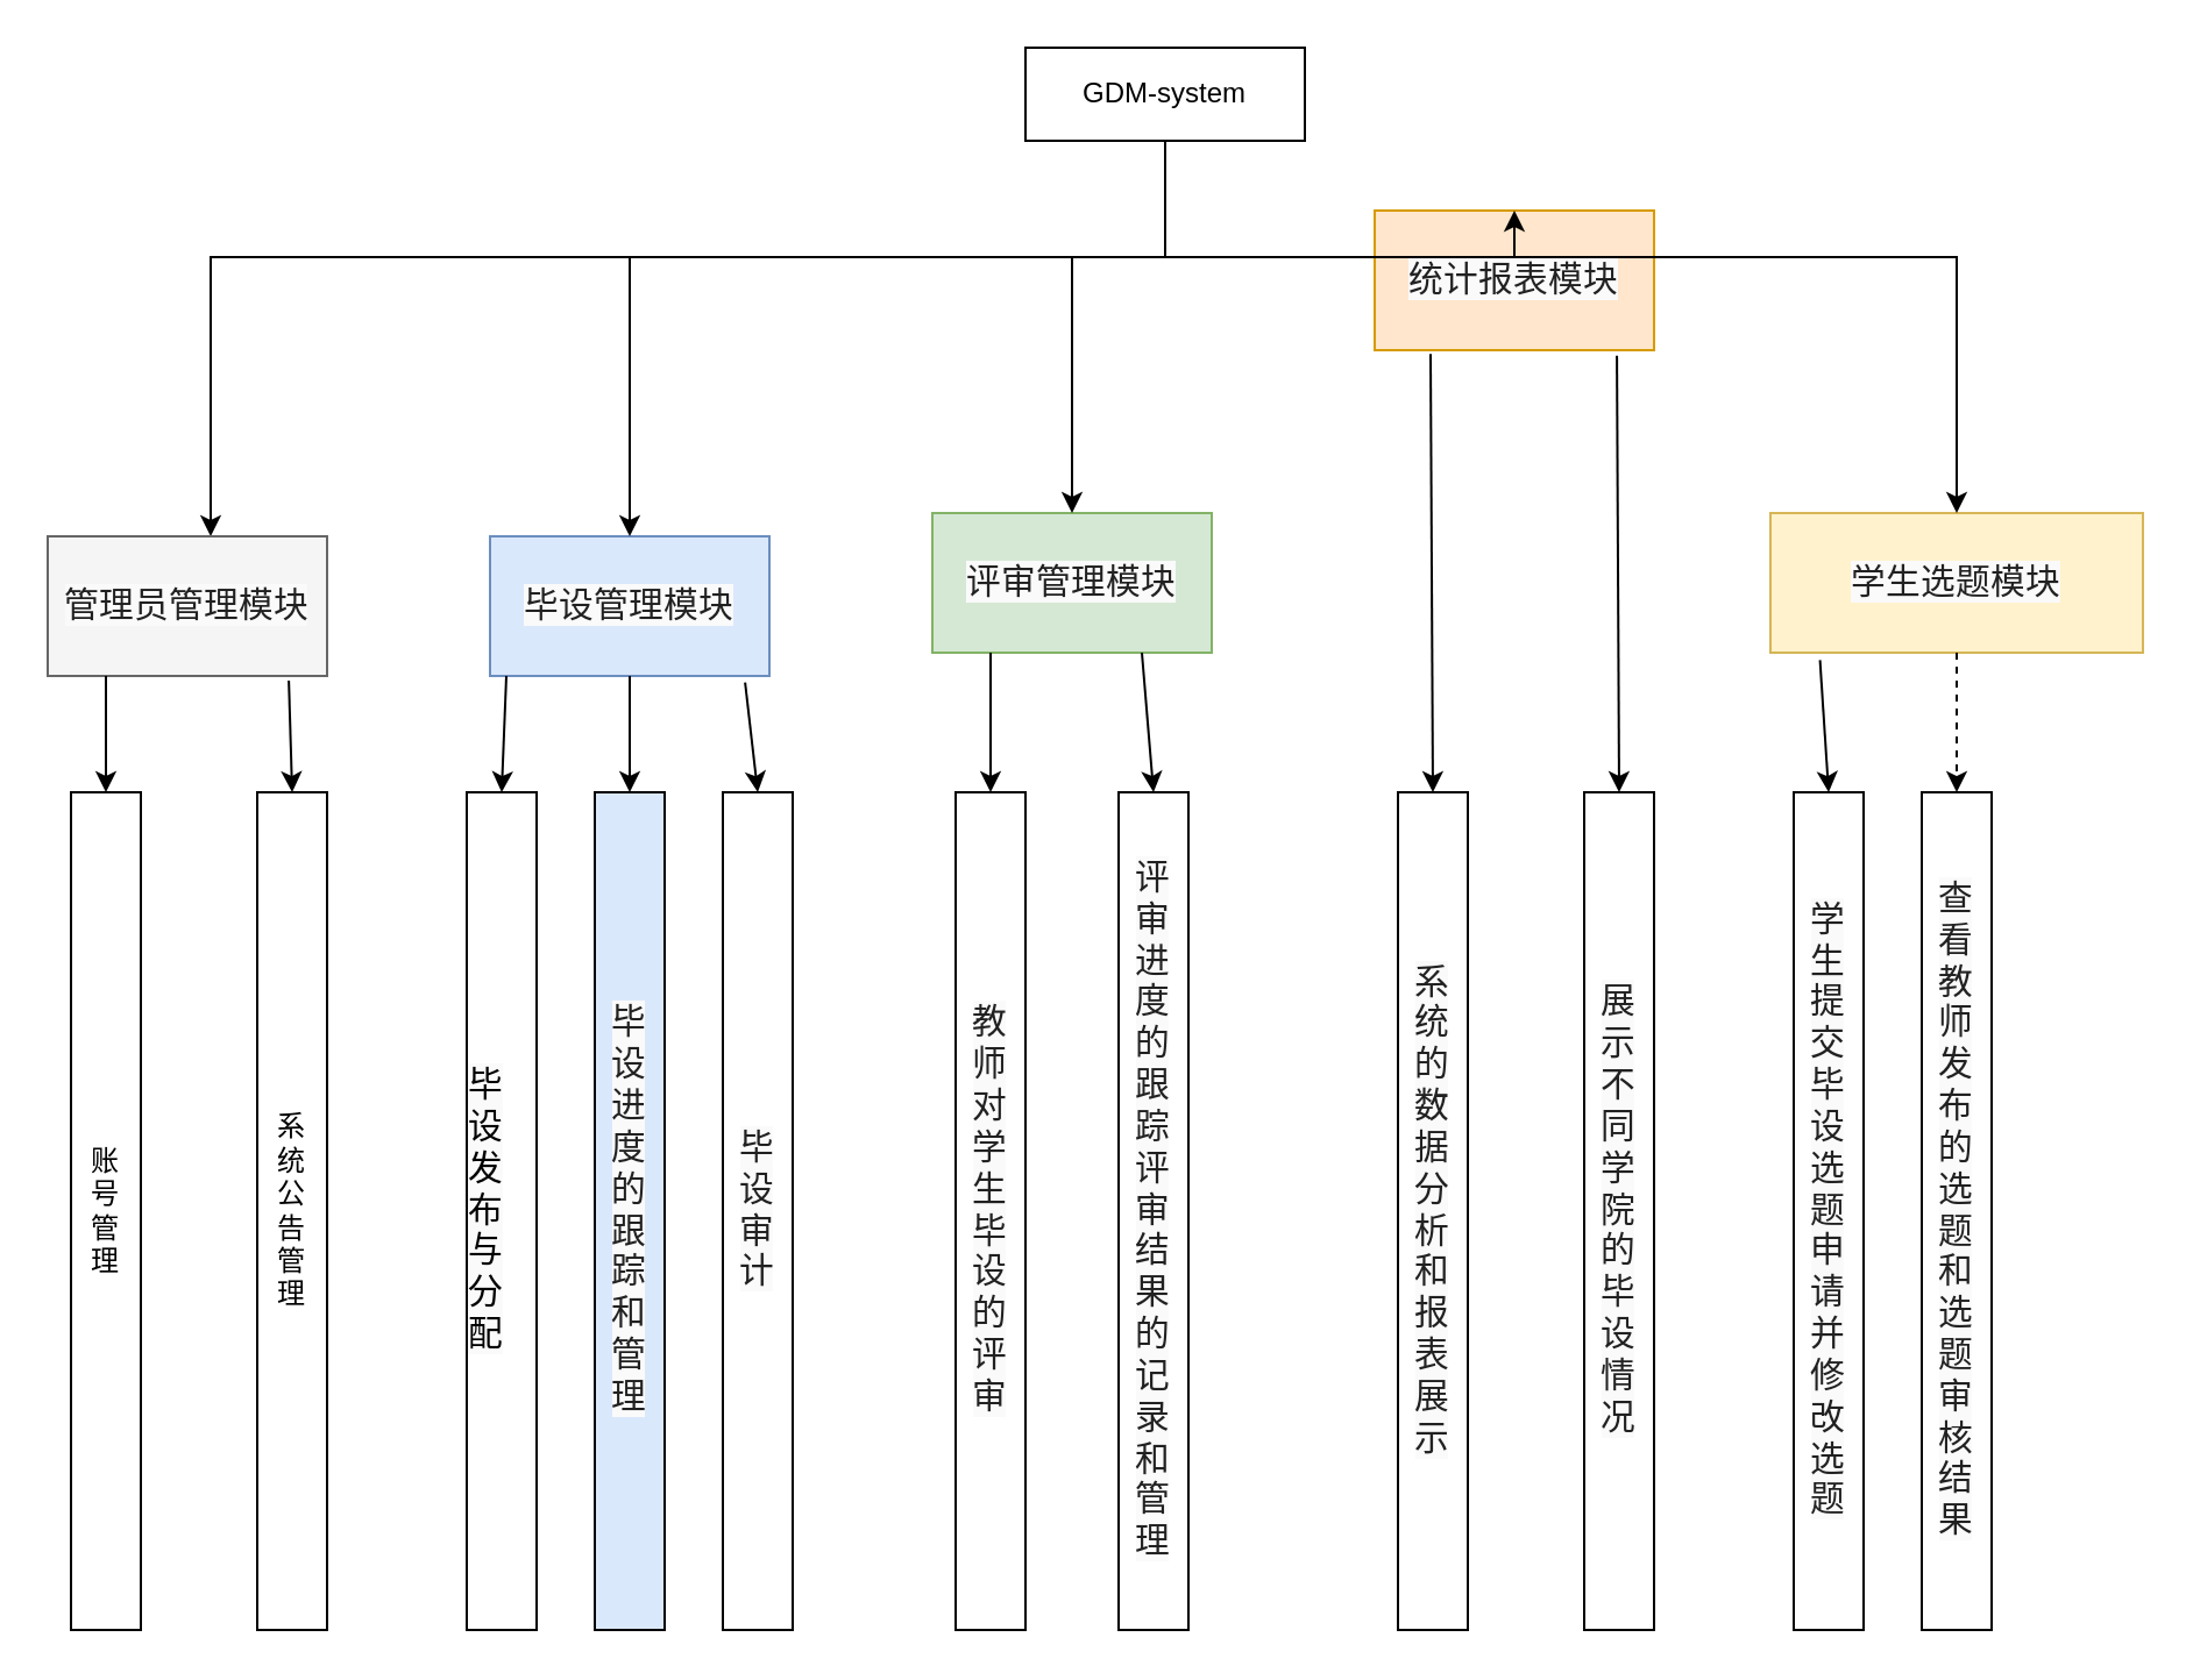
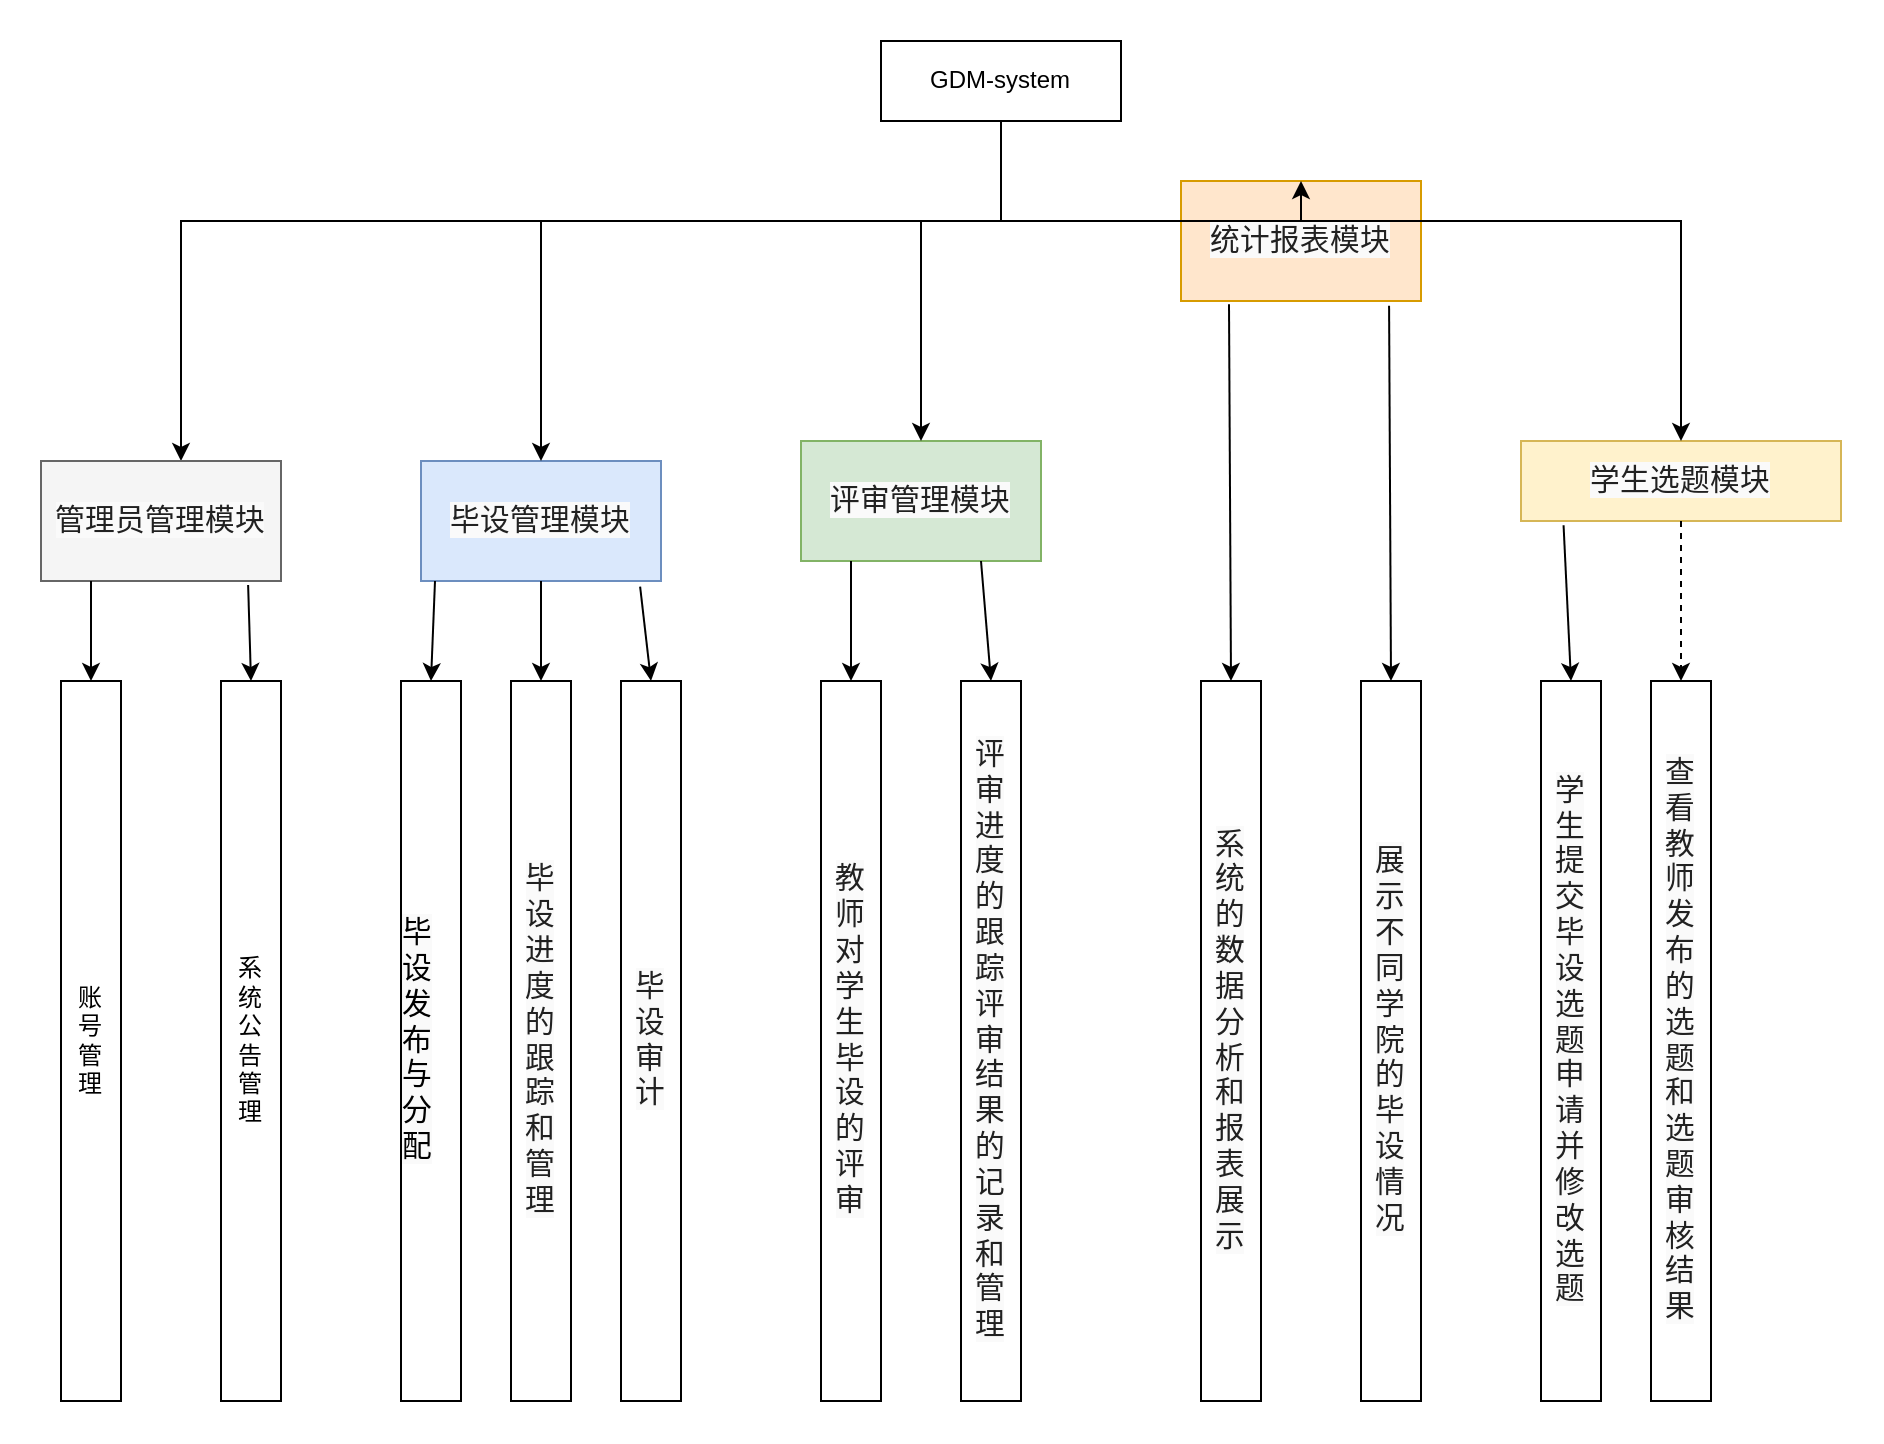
- <mxCell id="8" value="&lt;span style=&quot;color: rgba(0 , 0 , 0 , 0.87) ; font-family: &amp;#34;roboto&amp;#34; , &amp;#34;helvetica&amp;#34; , &amp;#34;arial&amp;#34; , sans-serif ; font-size: 14.857px ; letter-spacing: 0.139px ; text-align: left ; background-color: rgb(250 , 250 , 250)&quot;&gt;学生选题模块&lt;/span&gt;" style="rounded=0;whiteSpace=wrap;html=1;fillColor=#fff2cc;strokeColor=#d6b656;" parent="1" vertex="1"><mxGeometry x="760" y="220" width="160" height="60" as="geometry" /></mxCell>
+ <mxCell id="8" value="&lt;span style=&quot;color: rgba(0 , 0 , 0 , 0.87) ; font-family: &amp;#34;roboto&amp;#34; , &amp;#34;helvetica&amp;#34; , &amp;#34;arial&amp;#34; , sans-serif ; font-size: 14.857px ; letter-spacing: 0.139px ; text-align: left ; background-color: rgb(250 , 250 , 250)&quot;&gt;学生选题模块&lt;/span&gt;" style="rounded=0;whiteSpace=wrap;html=1;fillColor=#fff2cc;strokeColor=#d6b656;" parent="1" vertex="1"><mxGeometry x="760" y="220" width="160" height="40" as="geometry" /></mxCell>
- <mxCell id="16" value="&lt;span style=&quot;color: rgba(0 , 0 , 0 , 0.87) ; font-family: &amp;#34;roboto&amp;#34; , &amp;#34;helvetica&amp;#34; , &amp;#34;arial&amp;#34; , sans-serif ; font-size: 14.857px ; letter-spacing: 0.139px ; text-align: left ; background-color: rgb(250 , 250 , 250)&quot;&gt;毕设进度的跟踪和管理&lt;/span&gt;" style="rounded=0;whiteSpace=wrap;html=1;fillColor=#dae8fc;" parent="1" vertex="1"><mxGeometry x="255" y="340" width="30" height="360" as="geometry" /></mxCell>
+ <mxCell id="16" value="&lt;span style=&quot;color: rgba(0 , 0 , 0 , 0.87) ; font-family: &amp;#34;roboto&amp;#34; , &amp;#34;helvetica&amp;#34; , &amp;#34;arial&amp;#34; , sans-serif ; font-size: 14.857px ; letter-spacing: 0.139px ; text-align: left ; background-color: rgb(250 , 250 , 250)&quot;&gt;毕设进度的跟踪和管理&lt;/span&gt;" style="rounded=0;whiteSpace=wrap;html=1;" parent="1" vertex="1"><mxGeometry x="255" y="340" width="30" height="360" as="geometry" /></mxCell>
